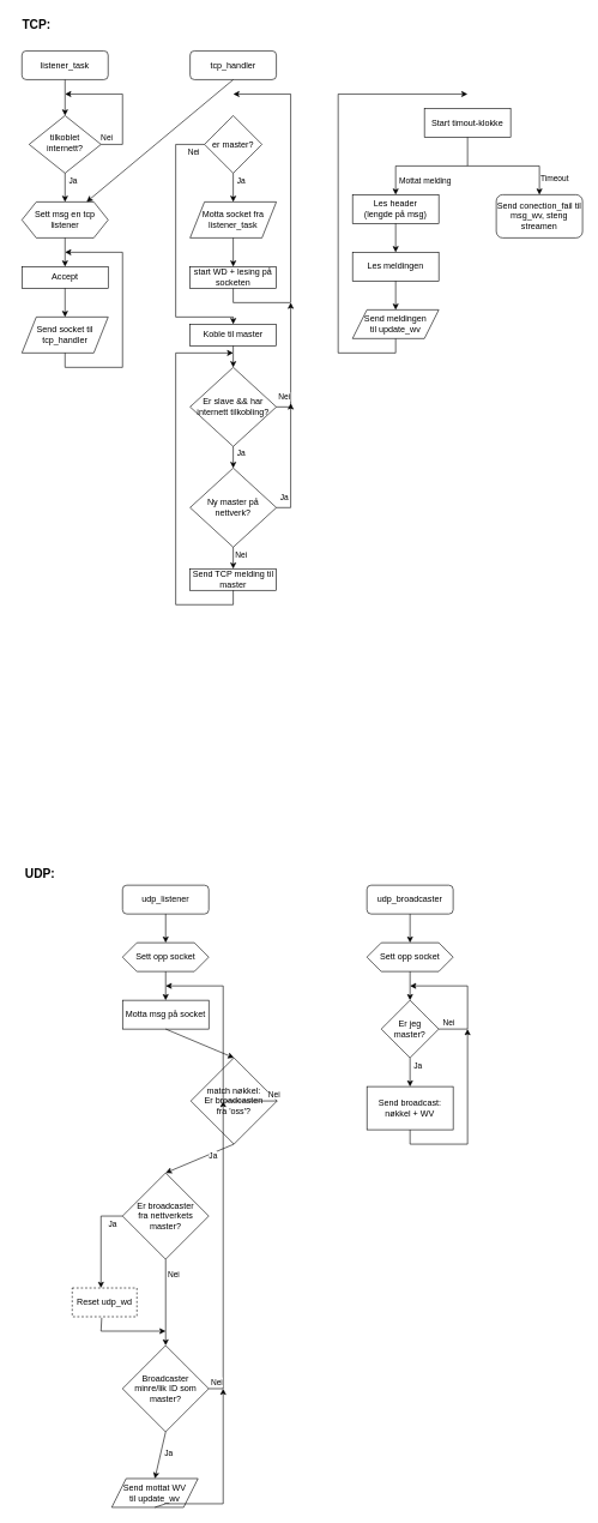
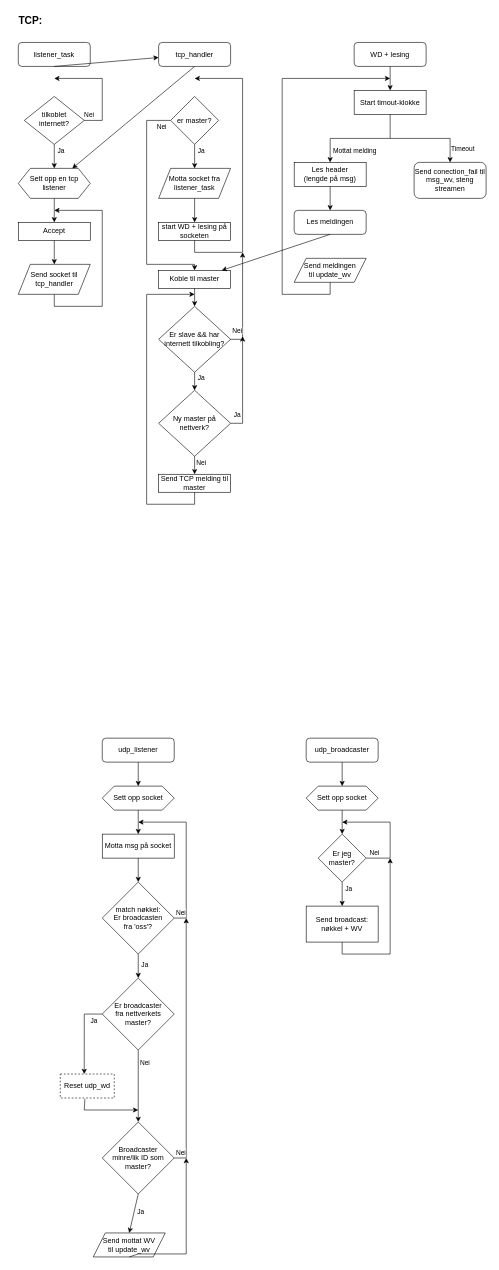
+ <mxCell id="41" value="WD + lesing" style="rounded=1;whiteSpace=wrap;html=1;" parent="1" vertex="1"><mxGeometry x="590" y="70" width="120" height="40" as="geometry" /></mxCell>
+ <mxCell id="43" value="" style="endArrow=classic;html=1;rounded=0;exitX=0.5;exitY=1;exitDx=0;exitDy=0;entryX=0.5;entryY=0;entryDx=0;entryDy=0;" parent="1" source="41" target="42" edge="1"><mxGeometry width="50" height="50" relative="1" as="geometry"><mxPoint x="370" y="190" as="sourcePoint" /><mxPoint x="420" y="140" as="targetPoint" /></mxGeometry></mxCell>
- <mxCell id="10" value="" style="endArrow=classic;html=1;rounded=0;exitX=0.5;exitY=1;exitDx=0;exitDy=0;exitPerimeter=0;entryX=0.5;entryY=0;entryDx=0;entryDy=0;" parent="1" source="2" target="3" edge="1"><mxGeometry width="50" height="50" relative="1" as="geometry"><mxPoint x="240" y="330" as="sourcePoint" /><mxPoint x="290" y="280" as="targetPoint" /></mxGeometry></mxCell>
+ <mxCell id="10" value="" style="endArrow=classic;html=1;rounded=0;exitX=0.5;exitY=1;exitDx=0;exitDy=0;exitPerimeter=0;" parent="1" source="2" target="16" edge="1"><mxGeometry width="50" height="50" relative="1" as="geometry"><mxPoint x="240" y="330" as="sourcePoint" /><mxPoint x="290" y="280" as="targetPoint" /></mxGeometry></mxCell>
- <mxCell id="4" value="&lt;span style=&quot;color: rgb(0, 0, 0); font-family: Helvetica; font-size: 12px; font-style: normal; font-variant-ligatures: normal; font-variant-caps: normal; font-weight: 400; letter-spacing: normal; orphans: 2; text-align: center; text-indent: 0px; text-transform: none; widows: 2; word-spacing: 0px; -webkit-text-stroke-width: 0px; white-space: normal; background-color: rgb(251, 251, 251); text-decoration-thickness: initial; text-decoration-style: initial; text-decoration-color: initial; float: none; display: inline !important;&quot;&gt;Sett msg en tcp listener&lt;/span&gt;" style="shape=hexagon;perimeter=hexagonPerimeter2;whiteSpace=wrap;html=1;fixedSize=1;" parent="1" vertex="1"><mxGeometry x="30" y="280" width="120" height="50" as="geometry" /></mxCell>
+ <mxCell id="4" value="&lt;span style=&quot;color: rgb(0, 0, 0); font-family: Helvetica; font-size: 12px; font-style: normal; font-variant-ligatures: normal; font-variant-caps: normal; font-weight: 400; letter-spacing: normal; orphans: 2; text-align: center; text-indent: 0px; text-transform: none; widows: 2; word-spacing: 0px; -webkit-text-stroke-width: 0px; white-space: normal; background-color: rgb(251, 251, 251); text-decoration-thickness: initial; text-decoration-style: initial; text-decoration-color: initial; float: none; display: inline !important;&quot;&gt;Sett opp en tcp listener&lt;/span&gt;" style="shape=hexagon;perimeter=hexagonPerimeter2;whiteSpace=wrap;html=1;fixedSize=1;" parent="1" vertex="1"><mxGeometry x="30" y="280" width="120" height="50" as="geometry" /></mxCell>
- <mxCell id="50" value="Les meldingen" style="rounded=0;whiteSpace=wrap;html=1;" parent="1" vertex="1"><mxGeometry x="490" y="350" width="120" height="40" as="geometry" /></mxCell>
+ <mxCell id="50" value="Les meldingen" style="whiteSpace=wrap;html=1;rounded=1;" parent="1" vertex="1"><mxGeometry x="490" y="350" width="120" height="40" as="geometry" /></mxCell>
- <mxCell id="54" value="" style="endArrow=classic;html=1;rounded=0;exitX=0.5;exitY=1;exitDx=0;exitDy=0;entryX=0.5;entryY=0;entryDx=0;entryDy=0;" parent="1" source="50" target="51" edge="1"><mxGeometry width="50" height="50" relative="1" as="geometry"><mxPoint x="370" y="470" as="sourcePoint" /><mxPoint x="420" y="420" as="targetPoint" /></mxGeometry></mxCell>
+ <mxCell id="54" value="" style="endArrow=classic;html=1;rounded=0;exitX=0.5;exitY=1;exitDx=0;exitDy=0;" parent="1" source="50" target="27" edge="1"><mxGeometry width="50" height="50" relative="1" as="geometry"><mxPoint x="370" y="470" as="sourcePoint" /><mxPoint x="420" y="420" as="targetPoint" /></mxGeometry></mxCell>
- <mxCell id="57" value="&lt;font style=&quot;font-size: 17px;&quot;&gt;&lt;b&gt;UD&lt;/b&gt;&lt;/font&gt;&lt;b style=&quot;font-size: 17px; background-color: transparent; color: light-dark(rgb(0, 0, 0), rgb(255, 255, 255));&quot;&gt;P:&lt;/b&gt;" style="text;html=1;align=center;verticalAlign=middle;resizable=0;points=[];autosize=1;strokeColor=none;fillColor=none;" parent="1" vertex="1"><mxGeometry x="20" y="1200" width="70" height="30" as="geometry" /></mxCell>
- <mxCell id="61" value="match nøkkel:&lt;div&gt;Er broadcasten&lt;/div&gt;&lt;div&gt;fra 'oss'?&lt;/div&gt;" style="rhombus;whiteSpace=wrap;html=1;" parent="1" vertex="1"><mxGeometry x="265" y="1470" width="120" height="120" as="geometry" /></mxCell>
+ <mxCell id="61" value="match nøkkel:&lt;div&gt;Er broadcasten&lt;/div&gt;&lt;div&gt;fra 'oss'?&lt;/div&gt;" style="rhombus;whiteSpace=wrap;html=1;" parent="1" vertex="1"><mxGeometry x="170" y="1470" width="120" height="120" as="geometry" /></mxCell>
